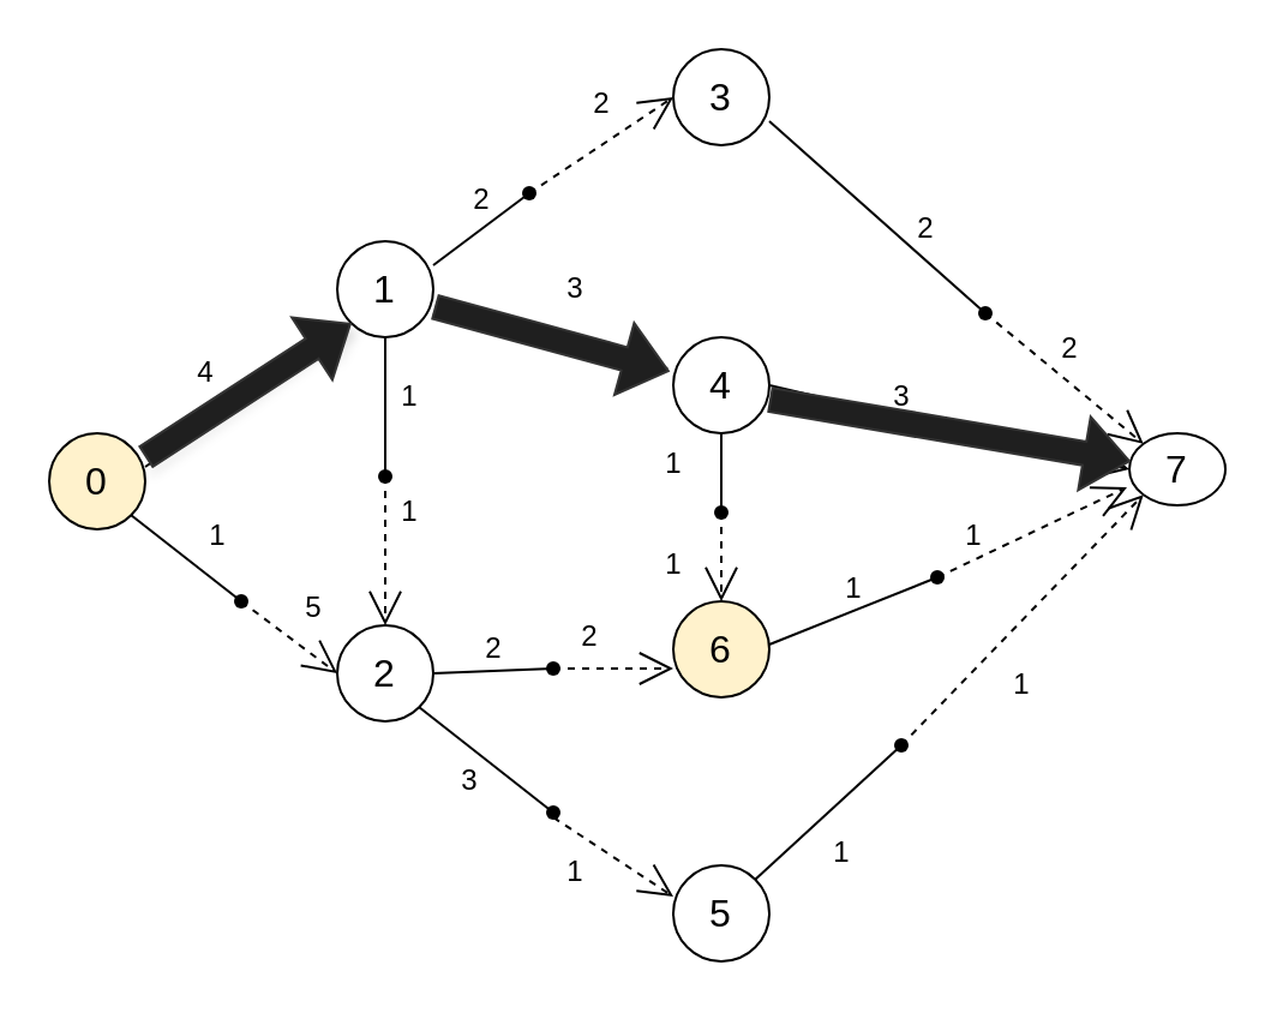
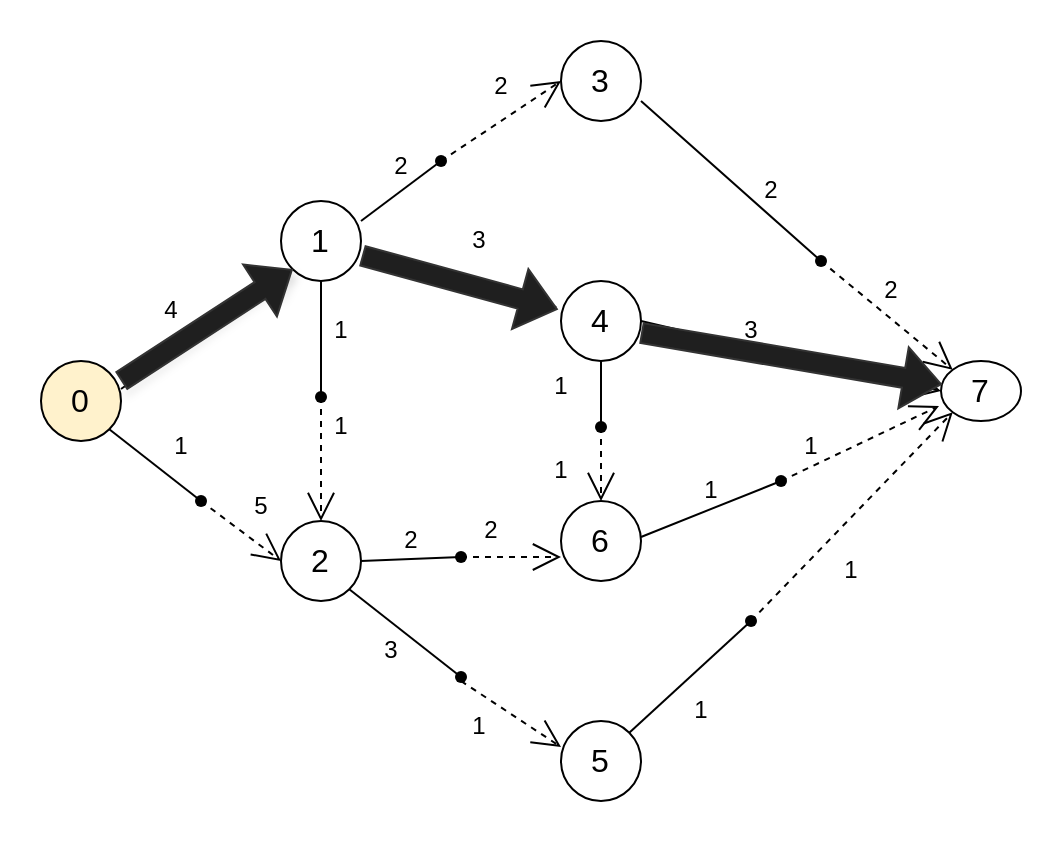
- <mxCell id="7" value="&lt;font size=&quot;3&quot;&gt;6&lt;/font&gt;" style="ellipse;whiteSpace=wrap;html=1;aspect=fixed;fillColor=#fff2cc;" vertex="1" parent="1"><mxGeometry x="280" y="250" width="40" height="40" as="geometry" /></mxCell>
+ <mxCell id="7" value="&lt;font size=&quot;3&quot;&gt;6&lt;/font&gt;" style="ellipse;whiteSpace=wrap;html=1;aspect=fixed;" vertex="1" parent="1"><mxGeometry x="280" y="250" width="40" height="40" as="geometry" /></mxCell>
